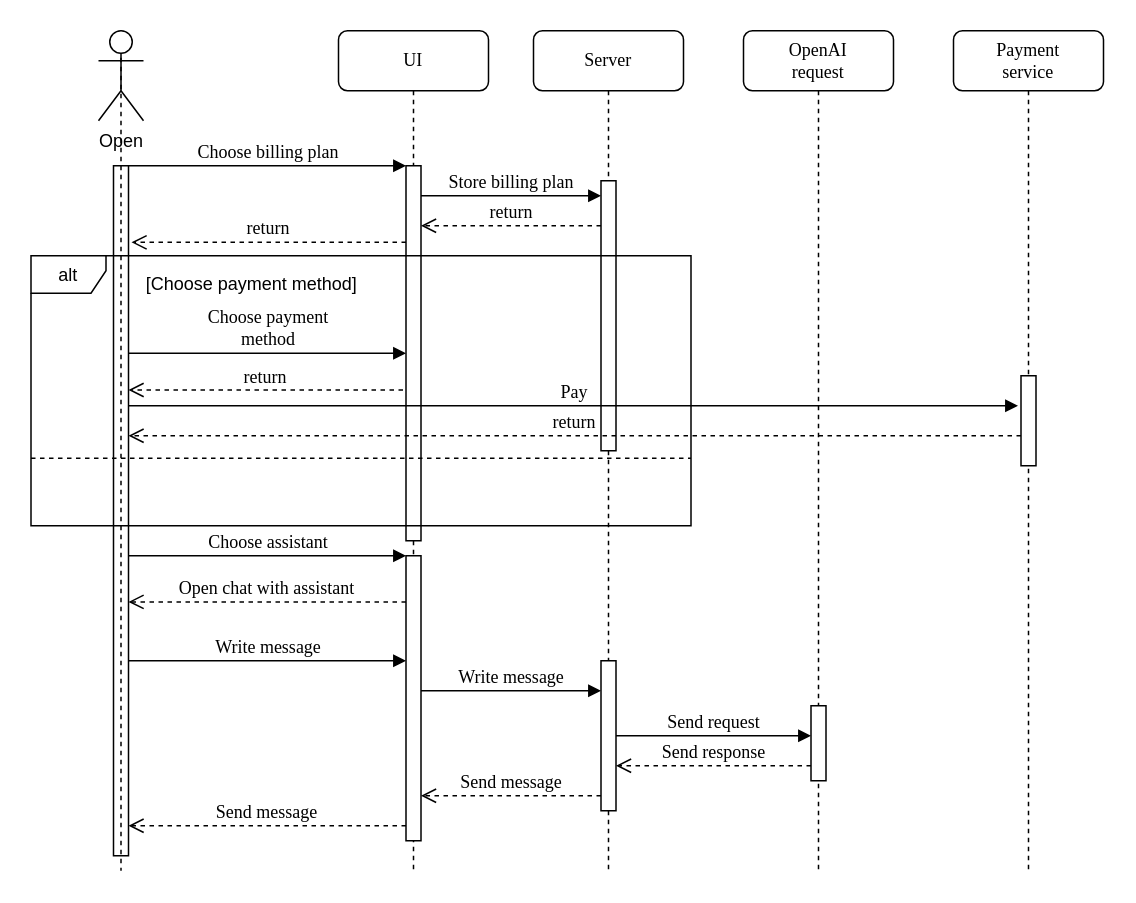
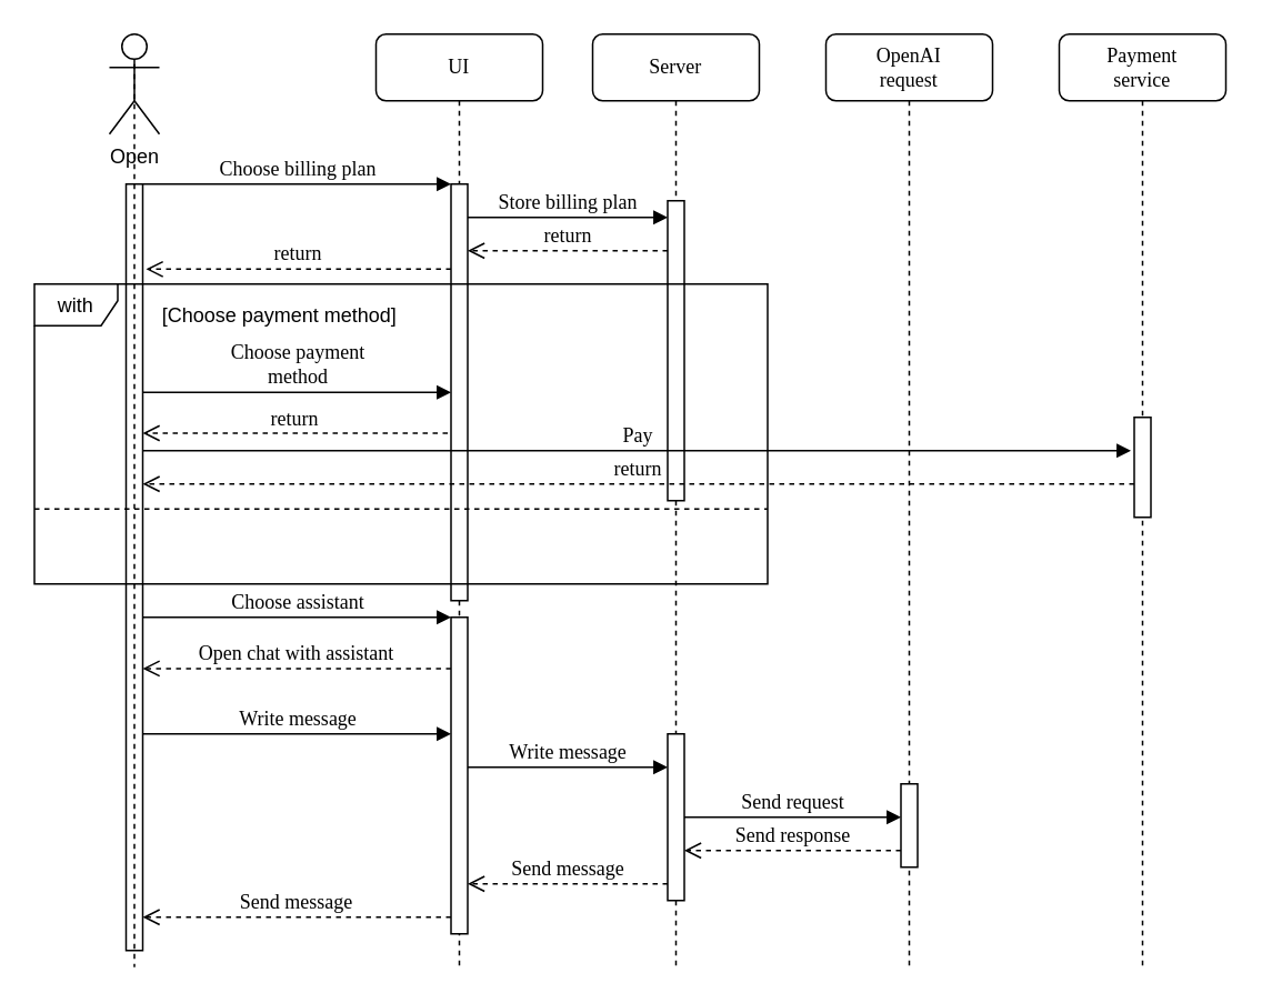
- <mxCell id="20" value="alt" style="shape=umlFrame;whiteSpace=wrap;html=1;pointerEvents=0;recursiveResize=0;container=1;collapsible=0;width=50;height=25;" parent="1" vertex="1"><mxGeometry x="20" y="170" width="440" height="180" as="geometry" /></mxCell>
+ <mxCell id="20" value="with" style="shape=umlFrame;whiteSpace=wrap;html=1;pointerEvents=0;recursiveResize=0;container=1;collapsible=0;width=50;height=25;" parent="1" vertex="1"><mxGeometry x="20" y="170" width="440" height="180" as="geometry" /></mxCell>
